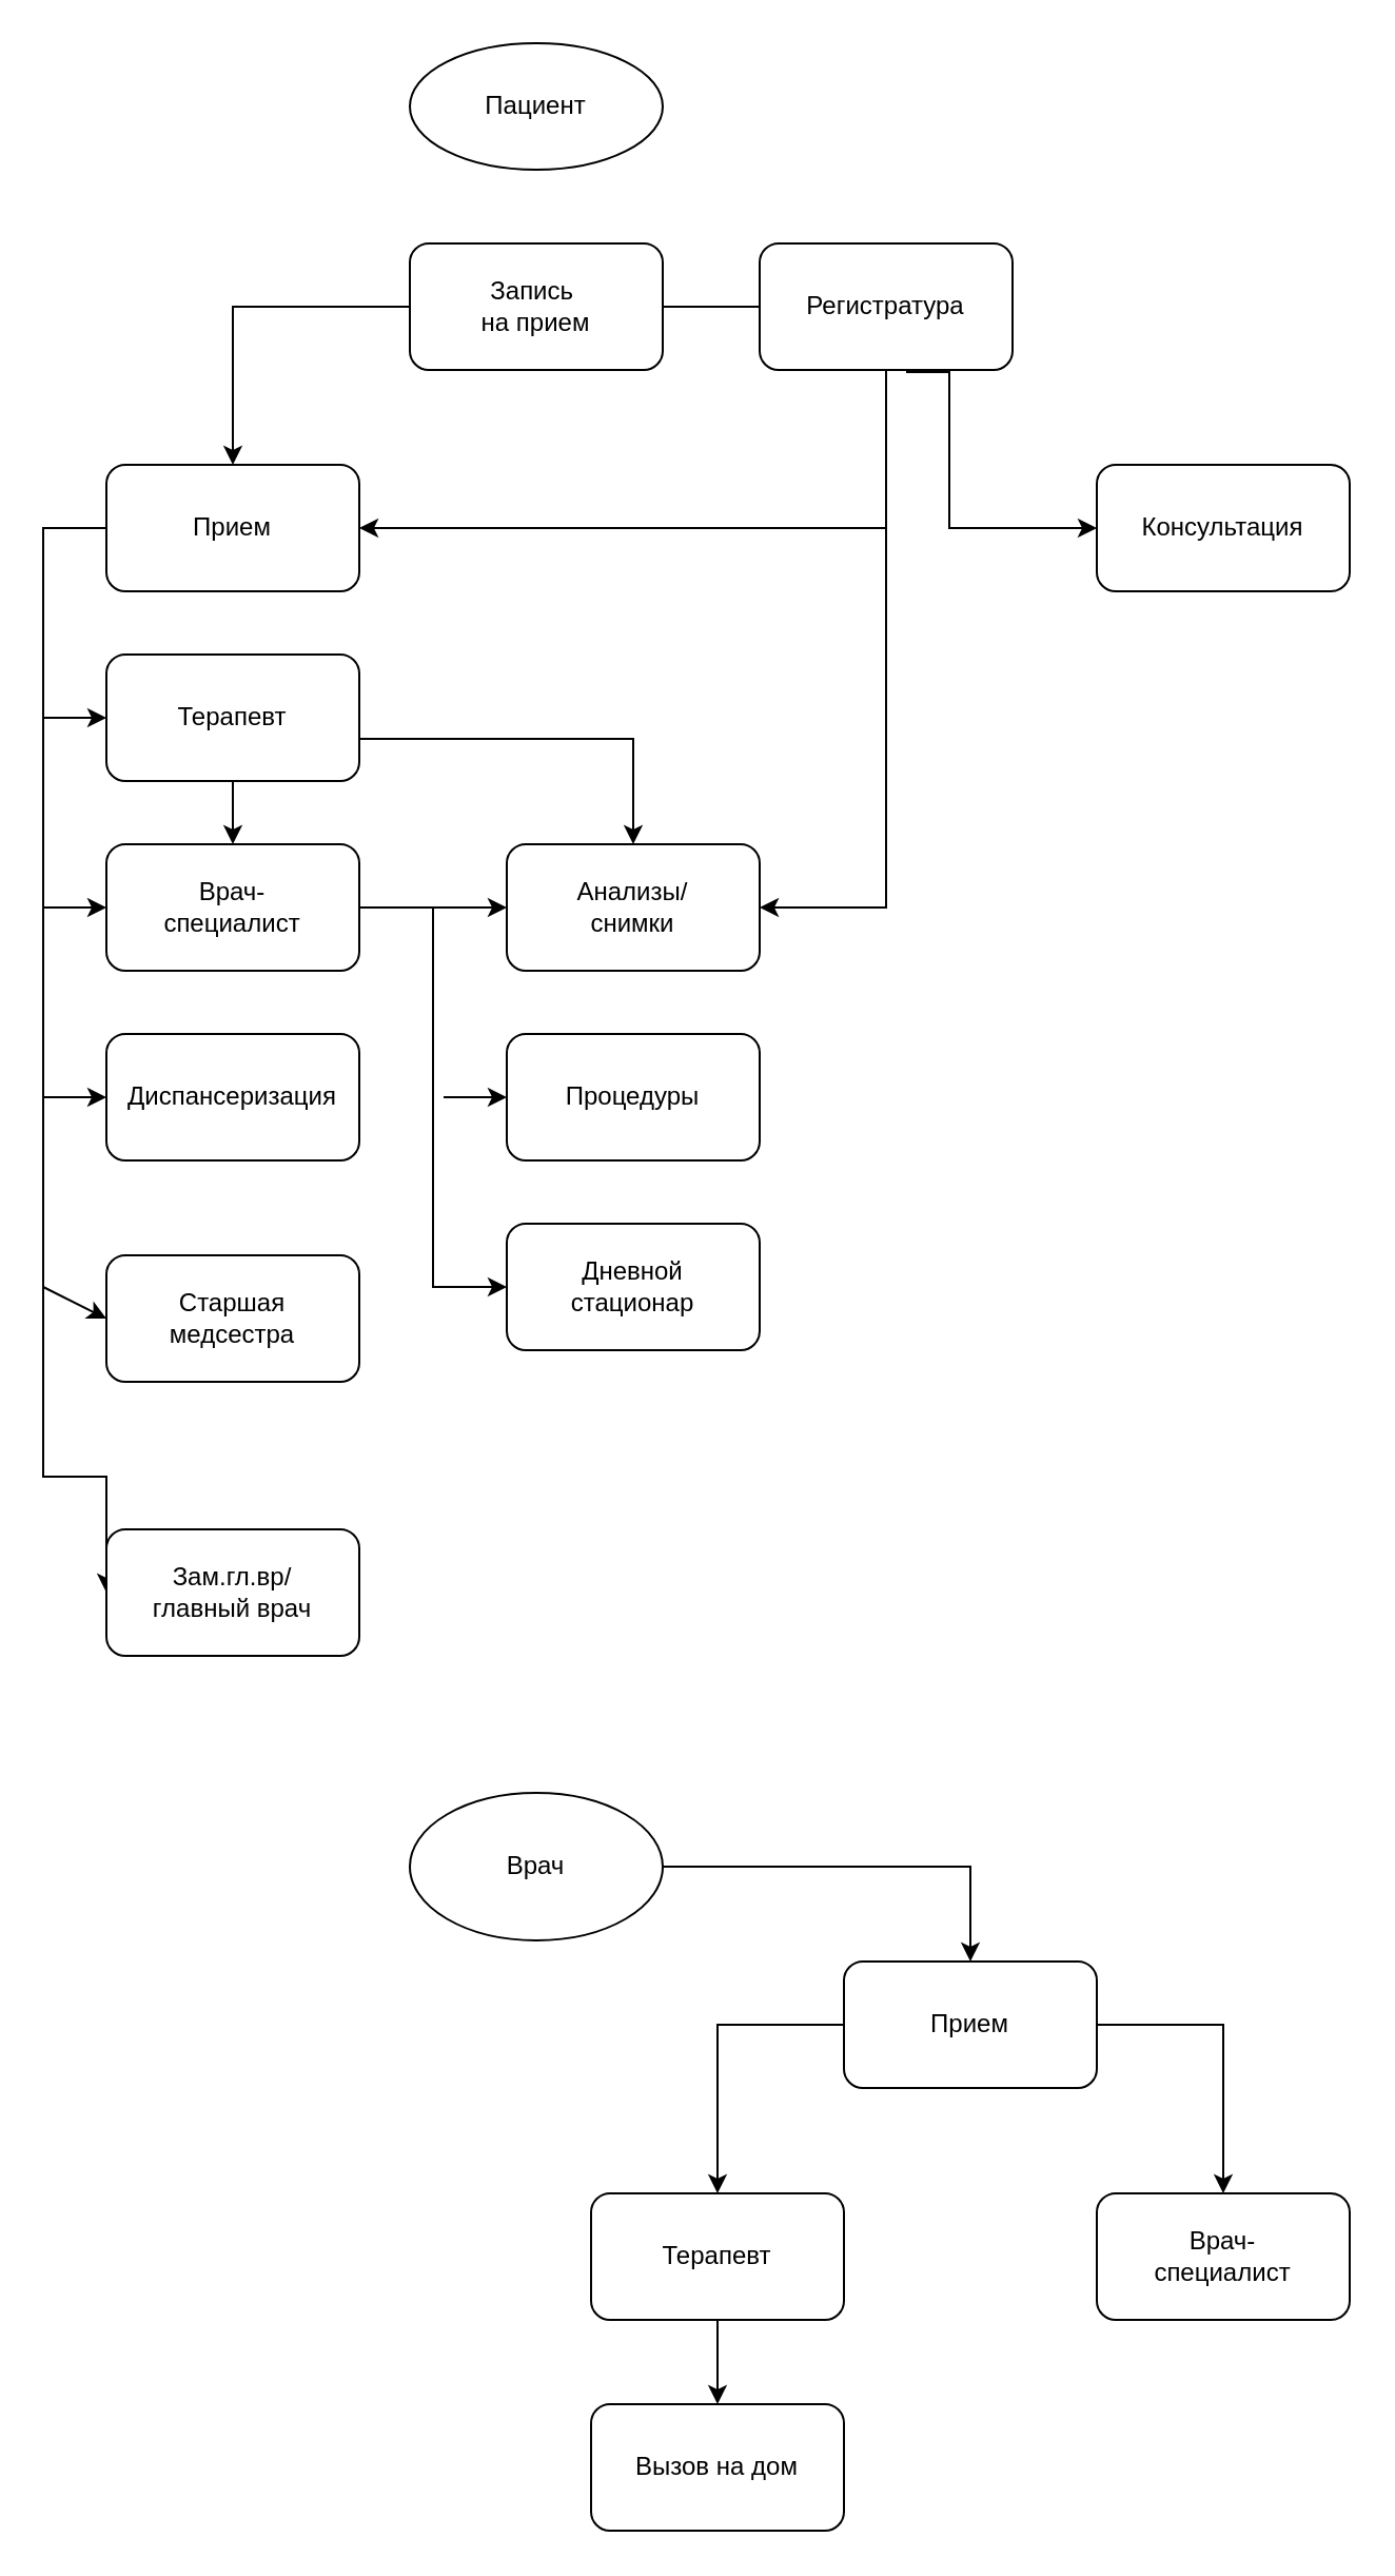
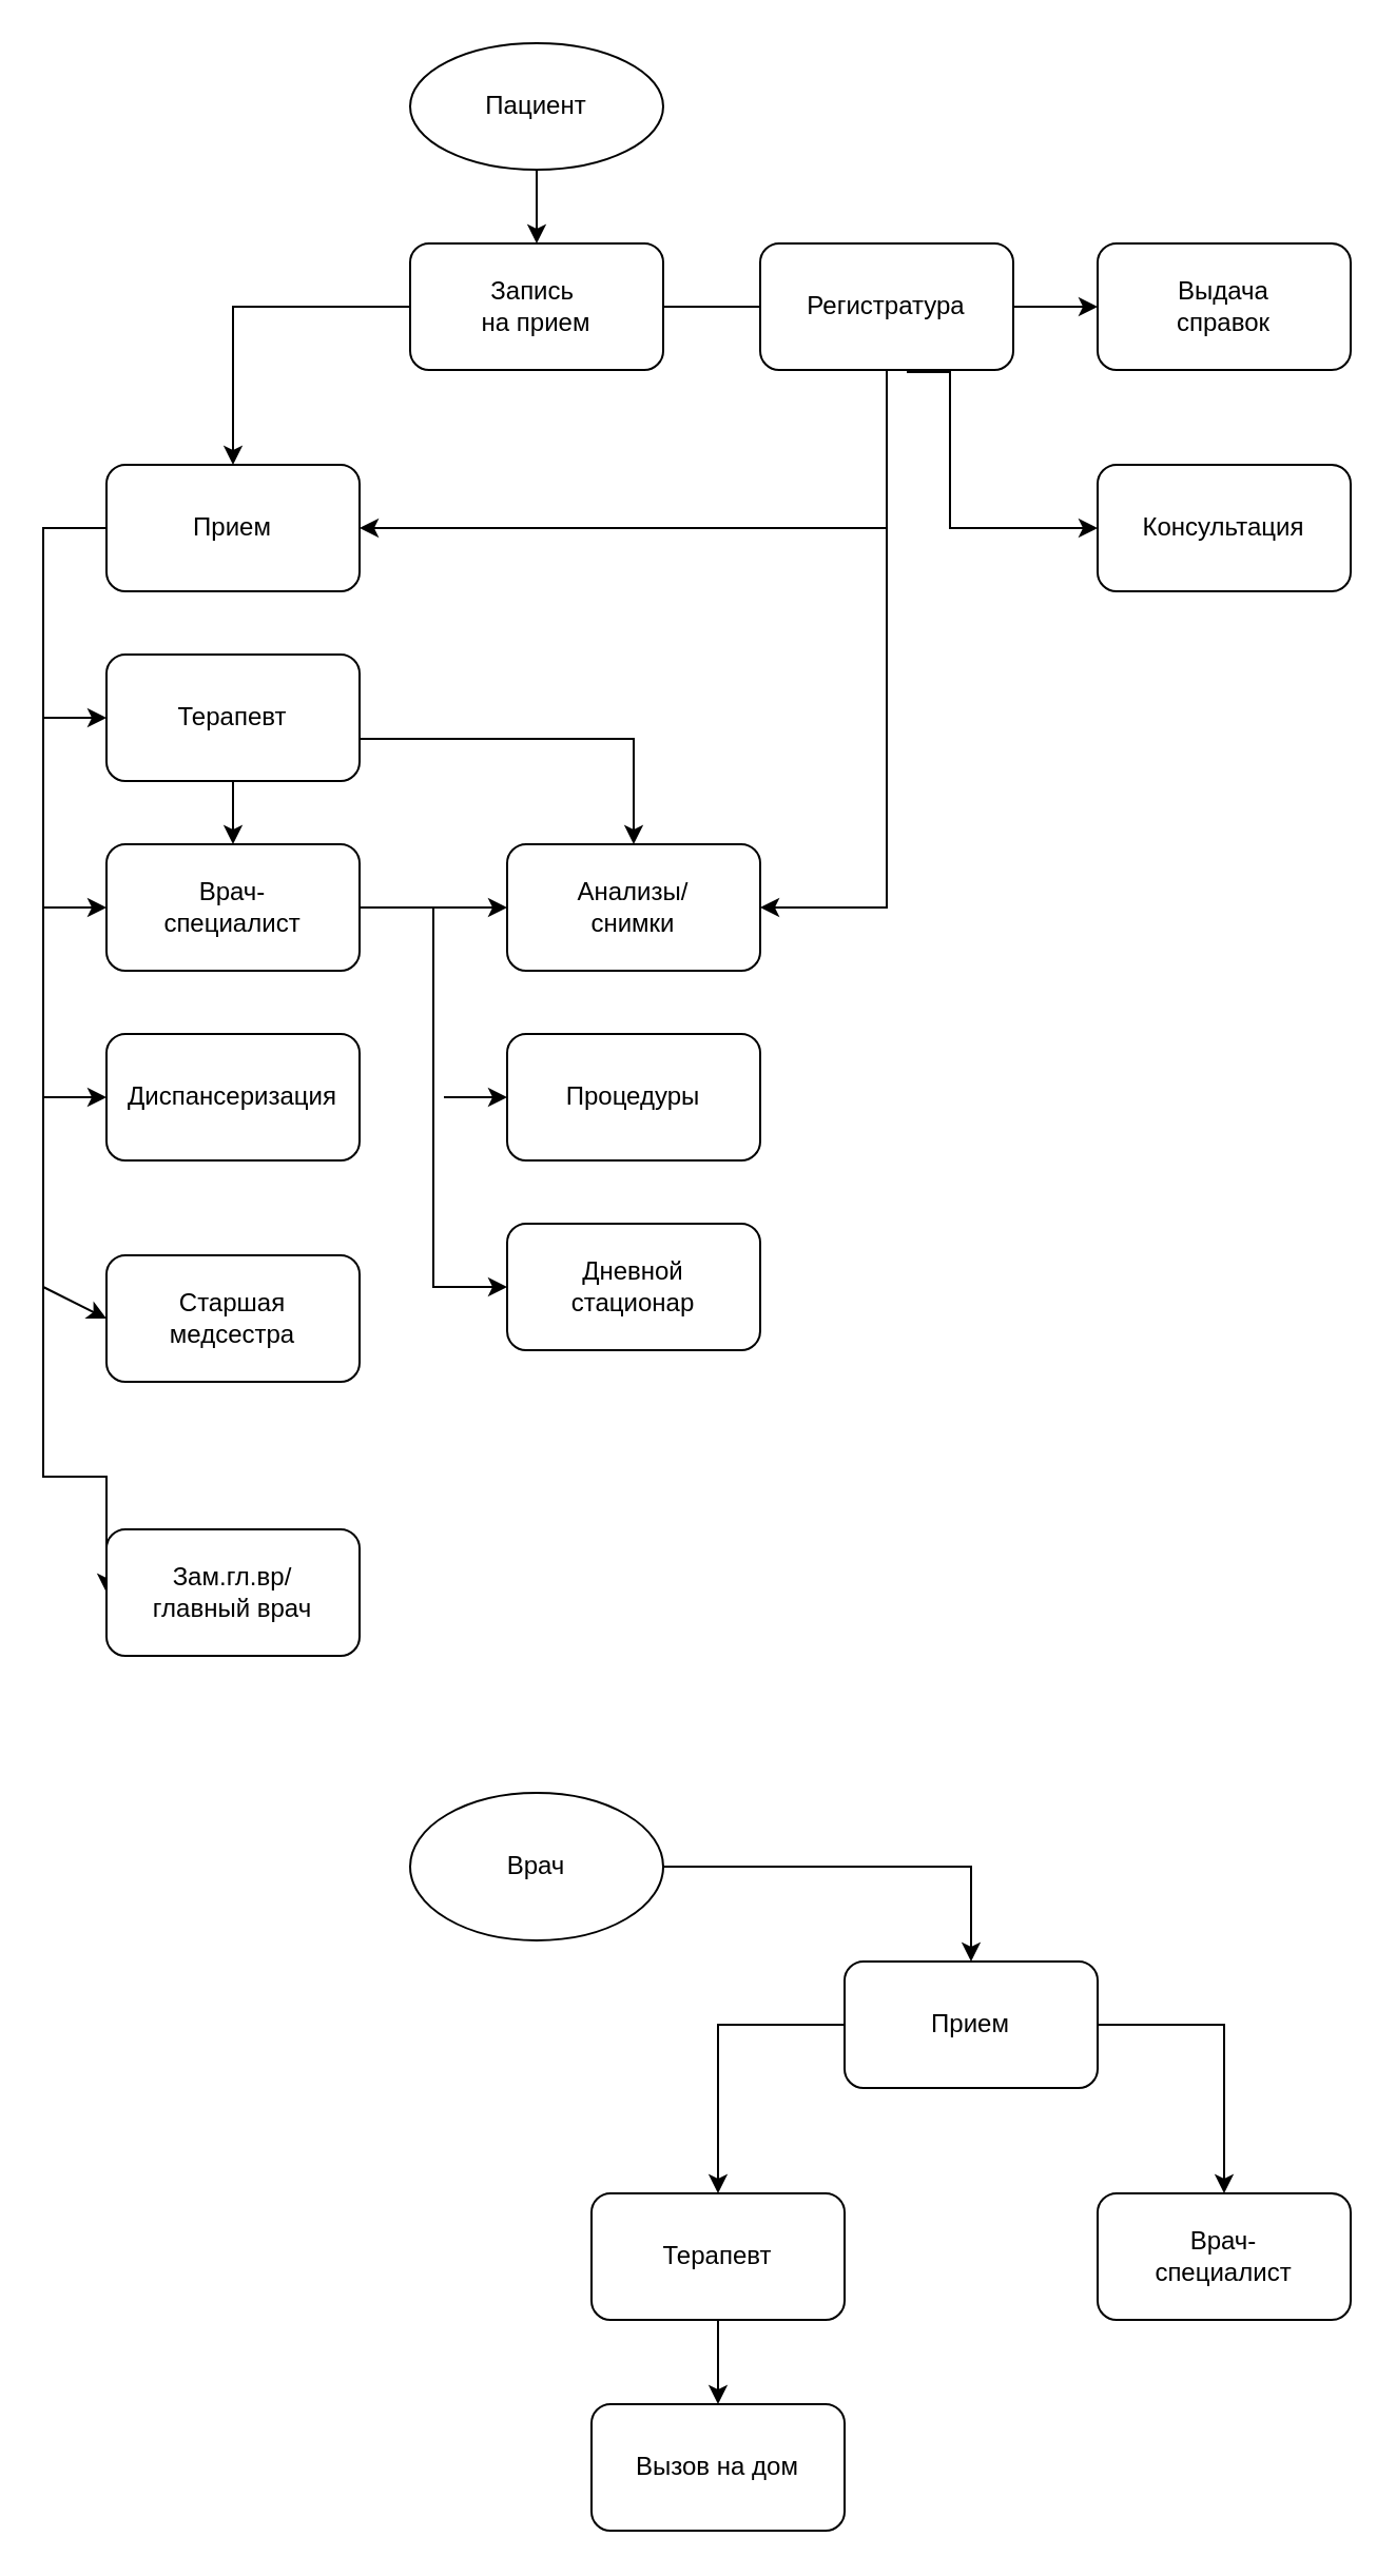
+ <mxCell id="2" value="" style="edgeStyle=orthogonalEdgeStyle;rounded=0;orthogonalLoop=1;jettySize=auto;html=1;" edge="1" parent="1" source="3" target="6"><mxGeometry relative="1" as="geometry" /></mxCell>
+ <mxCell id="8" value="" style="edgeStyle=orthogonalEdgeStyle;rounded=0;orthogonalLoop=1;jettySize=auto;html=1;" edge="1" parent="1" source="10" target="32"><mxGeometry relative="1" as="geometry" /></mxCell>
+ <mxCell id="32" value="Выдача&lt;br&gt;справок" style="rounded=1;whiteSpace=wrap;html=1;" vertex="1" parent="1"><mxGeometry x="520" y="115" width="120" height="60" as="geometry" /></mxCell>
